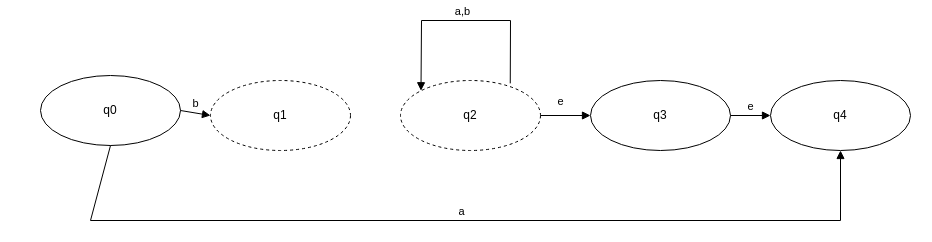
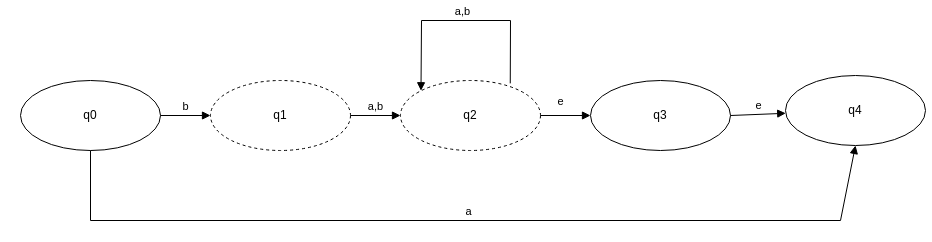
- <mxCell id="2" value="q0" style="ellipse;whiteSpace=wrap;html=1;" vertex="1" parent="1"><mxGeometry x="40" y="75" width="140" height="70" as="geometry" /></mxCell>
+ <mxCell id="2" value="q0" style="ellipse;whiteSpace=wrap;html=1;" vertex="1" parent="1"><mxGeometry x="20" y="80" width="140" height="70" as="geometry" /></mxCell>
+ <mxCell id="6" value="a,b" style="html=1;verticalAlign=bottom;endArrow=block;curved=0;rounded=0;exitX=1;exitY=0.5;exitDx=0;exitDy=0;entryX=0;entryY=0.5;entryDx=0;entryDy=0;" edge="1" parent="1" source="3" target="5"><mxGeometry width="80" relative="1" as="geometry"><mxPoint x="340" y="60" as="sourcePoint" /><mxPoint x="420" y="60" as="targetPoint" /></mxGeometry></mxCell>
- <mxCell id="10" value="q4" style="ellipse;whiteSpace=wrap;html=1;" vertex="1" parent="1"><mxGeometry x="770" y="80" width="140" height="70" as="geometry" /></mxCell>
+ <mxCell id="10" value="q4" style="ellipse;whiteSpace=wrap;html=1;" vertex="1" parent="1"><mxGeometry x="785" y="75" width="140" height="70" as="geometry" /></mxCell>
